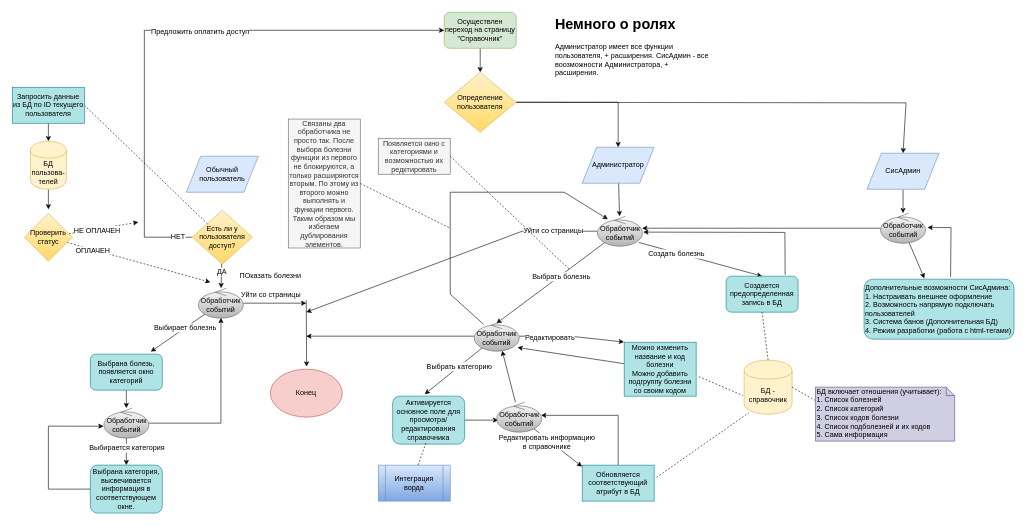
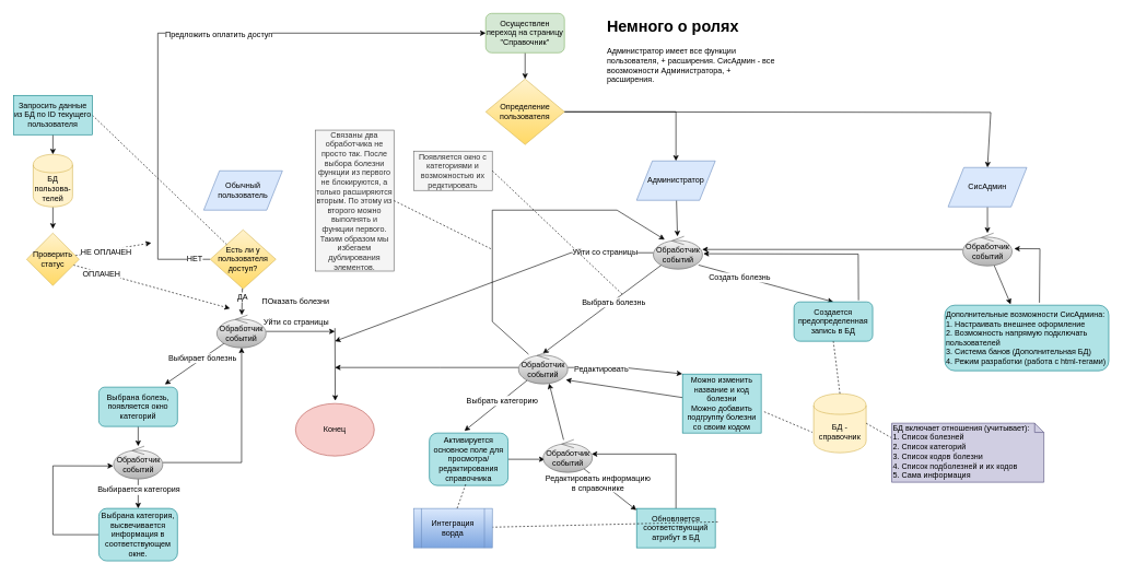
- <mxCell id="80" value="" style="endArrow=none;dashed=1;html=1;entryX=0.096;entryY=0.976;entryDx=0;entryDy=0;entryPerimeter=0;exitX=1.032;exitY=0.341;exitDx=0;exitDy=0;exitPerimeter=0;" parent="1" source="79" target="67" edge="1"><mxGeometry width="50" height="50" relative="1" as="geometry"><mxPoint x="1190" y="800" as="sourcePoint" /><mxPoint x="1240" y="750" as="targetPoint" /></mxGeometry></mxCell>
+ <mxCell id="80" value="" style="endArrow=none;dashed=1;html=1;exitX=1.032;exitY=0.341;exitDx=0;exitDy=0;exitPerimeter=0;" parent="1" source="79" target="86" edge="1"><mxGeometry width="50" height="50" relative="1" as="geometry"><mxPoint x="1190" y="800" as="sourcePoint" /><mxPoint x="1240" y="750" as="targetPoint" /></mxGeometry></mxCell>
